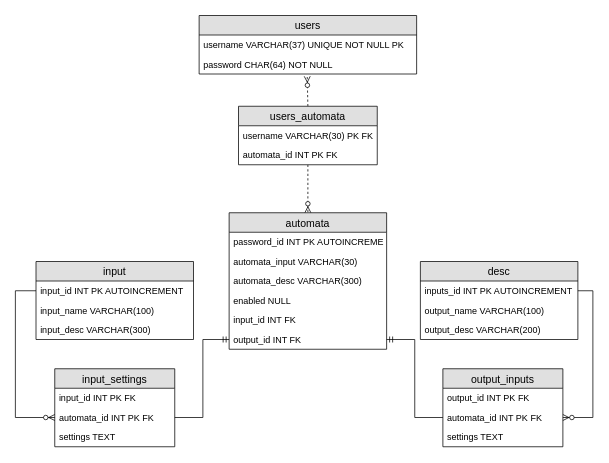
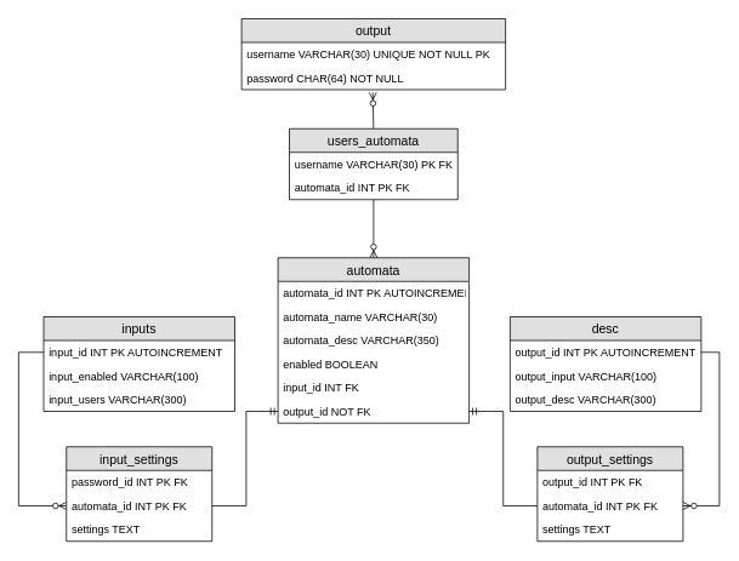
- <mxCell id="2" value="users" style="swimlane;fontStyle=0;childLayout=stackLayout;horizontal=1;startSize=26;fillColor=#e0e0e0;horizontalStack=0;resizeParent=1;resizeParentMax=0;resizeLast=0;collapsible=1;marginBottom=0;swimlaneFillColor=#ffffff;align=center;fontSize=14;" parent="1" vertex="1"><mxGeometry x="265" y="20" width="290" height="78" as="geometry" /></mxCell>
+ <mxCell id="2" value="output" style="swimlane;fontStyle=0;childLayout=stackLayout;horizontal=1;startSize=26;fillColor=#e0e0e0;horizontalStack=0;resizeParent=1;resizeParentMax=0;resizeLast=0;collapsible=1;marginBottom=0;swimlaneFillColor=#ffffff;align=center;fontSize=14;" parent="1" vertex="1"><mxGeometry x="265" y="20" width="290" height="78" as="geometry" /></mxCell>
- <mxCell id="3" value="username VARCHAR(37) UNIQUE NOT NULL PK" style="text;strokeColor=none;fillColor=none;spacingLeft=4;spacingRight=4;overflow=hidden;rotatable=0;points=[[0,0.5],[1,0.5]];portConstraint=eastwest;fontSize=12;" parent="2" vertex="1"><mxGeometry y="26" width="290" height="26" as="geometry" /></mxCell>
+ <mxCell id="3" value="username VARCHAR(30) UNIQUE NOT NULL PK" style="text;strokeColor=none;fillColor=none;spacingLeft=4;spacingRight=4;overflow=hidden;rotatable=0;points=[[0,0.5],[1,0.5]];portConstraint=eastwest;fontSize=12;" parent="2" vertex="1"><mxGeometry y="26" width="290" height="26" as="geometry" /></mxCell>
- <mxCell id="5" style="edgeStyle=orthogonalEdgeStyle;rounded=0;html=1;endArrow=ERzeroToMany;endFill=1;jettySize=auto;orthogonalLoop=1;exitX=0.5;exitY=0;exitDx=0;exitDy=0;entryX=0.497;entryY=1.115;entryDx=0;entryDy=0;entryPerimeter=0;dashed=1;" parent="1" source="7" target="4" edge="1"><mxGeometry relative="1" as="geometry"><mxPoint x="120" y="280" as="sourcePoint" /><mxPoint x="440" y="121" as="targetPoint" /><Array as="points"><mxPoint x="409" y="141" /></Array></mxGeometry></mxCell>
+ <mxCell id="5" style="edgeStyle=orthogonalEdgeStyle;rounded=0;html=1;endArrow=ERzeroToMany;endFill=1;jettySize=auto;orthogonalLoop=1;exitX=0.5;exitY=0;exitDx=0;exitDy=0;entryX=0.497;entryY=1.115;entryDx=0;entryDy=0;entryPerimeter=0;" parent="1" source="7" target="4" edge="1"><mxGeometry relative="1" as="geometry"><mxPoint x="120" y="280" as="sourcePoint" /><mxPoint x="440" y="121" as="targetPoint" /><Array as="points"><mxPoint x="409" y="141" /></Array></mxGeometry></mxCell>
- <mxCell id="6" value="" style="edgeStyle=orthogonalEdgeStyle;rounded=0;html=1;endArrow=ERzeroToMany;endFill=1;jettySize=auto;orthogonalLoop=1;entryX=0.5;entryY=0;exitX=0.5;exitY=1;entryDx=0;entryDy=0;exitDx=0;exitDy=0;dashed=1;" parent="1" source="7" target="10" edge="1"><mxGeometry relative="1" as="geometry"><Array as="points"><mxPoint x="410" y="271" /><mxPoint x="410" y="271" /></Array></mxGeometry></mxCell>
+ <mxCell id="6" value="" style="edgeStyle=orthogonalEdgeStyle;rounded=0;html=1;endArrow=ERzeroToMany;endFill=1;jettySize=auto;orthogonalLoop=1;entryX=0.5;entryY=0;exitX=0.5;exitY=1;entryDx=0;entryDy=0;exitDx=0;exitDy=0;" parent="1" source="7" target="10" edge="1"><mxGeometry relative="1" as="geometry"><Array as="points"><mxPoint x="410" y="271" /><mxPoint x="410" y="271" /></Array></mxGeometry></mxCell>
- <mxCell id="11" value="password_id INT PK AUTOINCREMENT" style="text;strokeColor=none;fillColor=none;spacingLeft=4;spacingRight=4;overflow=hidden;rotatable=0;points=[[0,0.5],[1,0.5]];portConstraint=eastwest;fontSize=12;" parent="10" vertex="1"><mxGeometry y="26" width="210" height="26" as="geometry" /></mxCell>
+ <mxCell id="11" value="automata_id INT PK AUTOINCREMENT" style="text;strokeColor=none;fillColor=none;spacingLeft=4;spacingRight=4;overflow=hidden;rotatable=0;points=[[0,0.5],[1,0.5]];portConstraint=eastwest;fontSize=12;" parent="10" vertex="1"><mxGeometry y="26" width="210" height="26" as="geometry" /></mxCell>
- <mxCell id="12" value="automata_input VARCHAR(30) " style="text;strokeColor=none;fillColor=none;spacingLeft=4;spacingRight=4;overflow=hidden;rotatable=0;points=[[0,0.5],[1,0.5]];portConstraint=eastwest;fontSize=12;" parent="10" vertex="1"><mxGeometry y="52" width="210" height="26" as="geometry" /></mxCell>
+ <mxCell id="12" value="automata_name VARCHAR(30) " style="text;strokeColor=none;fillColor=none;spacingLeft=4;spacingRight=4;overflow=hidden;rotatable=0;points=[[0,0.5],[1,0.5]];portConstraint=eastwest;fontSize=12;" parent="10" vertex="1"><mxGeometry y="52" width="210" height="26" as="geometry" /></mxCell>
- <mxCell id="21" value="input" style="swimlane;fontStyle=0;childLayout=stackLayout;horizontal=1;startSize=26;fillColor=#e0e0e0;horizontalStack=0;resizeParent=1;resizeParentMax=0;resizeLast=0;collapsible=1;marginBottom=0;swimlaneFillColor=#ffffff;align=center;fontSize=14;" parent="1" vertex="1"><mxGeometry x="47.5" y="348" width="210" height="104" as="geometry" /></mxCell>
+ <mxCell id="21" value="inputs" style="swimlane;fontStyle=0;childLayout=stackLayout;horizontal=1;startSize=26;fillColor=#e0e0e0;horizontalStack=0;resizeParent=1;resizeParentMax=0;resizeLast=0;collapsible=1;marginBottom=0;swimlaneFillColor=#ffffff;align=center;fontSize=14;" parent="1" vertex="1"><mxGeometry x="47.5" y="348" width="210" height="104" as="geometry" /></mxCell>
- <mxCell id="13" value="automata_desc VARCHAR(300)&#10;" style="text;strokeColor=none;fillColor=none;spacingLeft=4;spacingRight=4;overflow=hidden;rotatable=0;points=[[0,0.5],[1,0.5]];portConstraint=eastwest;fontSize=12;" parent="10" vertex="1"><mxGeometry y="78" width="210" height="26" as="geometry" /></mxCell>
+ <mxCell id="13" value="automata_desc VARCHAR(350)&#10;" style="text;strokeColor=none;fillColor=none;spacingLeft=4;spacingRight=4;overflow=hidden;rotatable=0;points=[[0,0.5],[1,0.5]];portConstraint=eastwest;fontSize=12;" parent="10" vertex="1"><mxGeometry y="78" width="210" height="26" as="geometry" /></mxCell>
- <mxCell id="26" value="inputs_id INT PK AUTOINCREMENT" style="text;strokeColor=none;fillColor=none;spacingLeft=4;spacingRight=4;overflow=hidden;rotatable=0;points=[[0,0.5],[1,0.5]];portConstraint=eastwest;fontSize=12;" parent="25" vertex="1"><mxGeometry y="26" width="210" height="26" as="geometry" /></mxCell>
+ <mxCell id="26" value="output_id INT PK AUTOINCREMENT" style="text;strokeColor=none;fillColor=none;spacingLeft=4;spacingRight=4;overflow=hidden;rotatable=0;points=[[0,0.5],[1,0.5]];portConstraint=eastwest;fontSize=12;" parent="25" vertex="1"><mxGeometry y="26" width="210" height="26" as="geometry" /></mxCell>
- <mxCell id="14" value="enabled NULL&#10;" style="text;strokeColor=none;fillColor=none;spacingLeft=4;spacingRight=4;overflow=hidden;rotatable=0;points=[[0,0.5],[1,0.5]];portConstraint=eastwest;fontSize=12;" parent="10" vertex="1"><mxGeometry y="104" width="210" height="26" as="geometry" /></mxCell>
+ <mxCell id="14" value="enabled BOOLEAN&#10;" style="text;strokeColor=none;fillColor=none;spacingLeft=4;spacingRight=4;overflow=hidden;rotatable=0;points=[[0,0.5],[1,0.5]];portConstraint=eastwest;fontSize=12;" parent="10" vertex="1"><mxGeometry y="104" width="210" height="26" as="geometry" /></mxCell>
- <mxCell id="23" value="input_name VARCHAR(100)" style="text;strokeColor=none;fillColor=none;spacingLeft=4;spacingRight=4;overflow=hidden;rotatable=0;points=[[0,0.5],[1,0.5]];portConstraint=eastwest;fontSize=12;" parent="21" vertex="1"><mxGeometry y="52" width="210" height="26" as="geometry" /></mxCell>
+ <mxCell id="23" value="input_enabled VARCHAR(100)" style="text;strokeColor=none;fillColor=none;spacingLeft=4;spacingRight=4;overflow=hidden;rotatable=0;points=[[0,0.5],[1,0.5]];portConstraint=eastwest;fontSize=12;" parent="21" vertex="1"><mxGeometry y="52" width="210" height="26" as="geometry" /></mxCell>
- <mxCell id="27" value="output_name VARCHAR(100)" style="text;strokeColor=none;fillColor=none;spacingLeft=4;spacingRight=4;overflow=hidden;rotatable=0;points=[[0,0.5],[1,0.5]];portConstraint=eastwest;fontSize=12;" parent="25" vertex="1"><mxGeometry y="52" width="210" height="26" as="geometry" /></mxCell>
+ <mxCell id="27" value="output_input VARCHAR(100)" style="text;strokeColor=none;fillColor=none;spacingLeft=4;spacingRight=4;overflow=hidden;rotatable=0;points=[[0,0.5],[1,0.5]];portConstraint=eastwest;fontSize=12;" parent="25" vertex="1"><mxGeometry y="52" width="210" height="26" as="geometry" /></mxCell>
- <mxCell id="24" value="input_desc VARCHAR(300)&#10;" style="text;strokeColor=none;fillColor=none;spacingLeft=4;spacingRight=4;overflow=hidden;rotatable=0;points=[[0,0.5],[1,0.5]];portConstraint=eastwest;fontSize=12;" parent="21" vertex="1"><mxGeometry y="78" width="210" height="26" as="geometry" /></mxCell>
+ <mxCell id="24" value="input_users VARCHAR(300)&#10;" style="text;strokeColor=none;fillColor=none;spacingLeft=4;spacingRight=4;overflow=hidden;rotatable=0;points=[[0,0.5],[1,0.5]];portConstraint=eastwest;fontSize=12;" parent="21" vertex="1"><mxGeometry y="78" width="210" height="26" as="geometry" /></mxCell>
- <mxCell id="28" value="output_desc VARCHAR(200)&#10;" style="text;strokeColor=none;fillColor=none;spacingLeft=4;spacingRight=4;overflow=hidden;rotatable=0;points=[[0,0.5],[1,0.5]];portConstraint=eastwest;fontSize=12;" parent="25" vertex="1"><mxGeometry y="78" width="210" height="26" as="geometry" /></mxCell>
+ <mxCell id="28" value="output_desc VARCHAR(300)&#10;" style="text;strokeColor=none;fillColor=none;spacingLeft=4;spacingRight=4;overflow=hidden;rotatable=0;points=[[0,0.5],[1,0.5]];portConstraint=eastwest;fontSize=12;" parent="25" vertex="1"><mxGeometry y="78" width="210" height="26" as="geometry" /></mxCell>
- <mxCell id="16" value="output_id INT FK&#10;" style="text;strokeColor=none;fillColor=none;spacingLeft=4;spacingRight=4;overflow=hidden;rotatable=0;points=[[0,0.5],[1,0.5]];portConstraint=eastwest;fontSize=12;" parent="10" vertex="1"><mxGeometry y="156" width="210" height="26" as="geometry" /></mxCell>
+ <mxCell id="16" value="output_id NOT FK&#10;" style="text;strokeColor=none;fillColor=none;spacingLeft=4;spacingRight=4;overflow=hidden;rotatable=0;points=[[0,0.5],[1,0.5]];portConstraint=eastwest;fontSize=12;" parent="10" vertex="1"><mxGeometry y="156" width="210" height="26" as="geometry" /></mxCell>
- <mxCell id="30" value="output_inputs" style="swimlane;fontStyle=0;childLayout=stackLayout;horizontal=1;startSize=26;fillColor=#e0e0e0;horizontalStack=0;resizeParent=1;resizeParentMax=0;resizeLast=0;collapsible=1;marginBottom=0;swimlaneFillColor=#ffffff;align=center;fontSize=14;" parent="1" vertex="1"><mxGeometry x="590" y="491" width="160" height="104" as="geometry" /></mxCell>
+ <mxCell id="30" value="output_settings" style="swimlane;fontStyle=0;childLayout=stackLayout;horizontal=1;startSize=26;fillColor=#e0e0e0;horizontalStack=0;resizeParent=1;resizeParentMax=0;resizeLast=0;collapsible=1;marginBottom=0;swimlaneFillColor=#ffffff;align=center;fontSize=14;" parent="1" vertex="1"><mxGeometry x="590" y="491" width="160" height="104" as="geometry" /></mxCell>
- <mxCell id="18" value="input_id INT PK FK" style="text;strokeColor=none;fillColor=none;spacingLeft=4;spacingRight=4;overflow=hidden;rotatable=0;points=[[0,0.5],[1,0.5]];portConstraint=eastwest;fontSize=12;" parent="17" vertex="1"><mxGeometry y="26" width="160" height="26" as="geometry" /></mxCell>
+ <mxCell id="18" value="password_id INT PK FK" style="text;strokeColor=none;fillColor=none;spacingLeft=4;spacingRight=4;overflow=hidden;rotatable=0;points=[[0,0.5],[1,0.5]];portConstraint=eastwest;fontSize=12;" parent="17" vertex="1"><mxGeometry y="26" width="160" height="26" as="geometry" /></mxCell>
